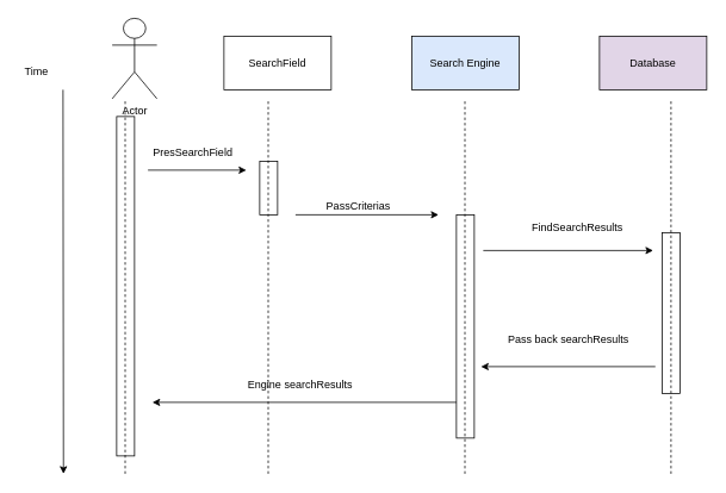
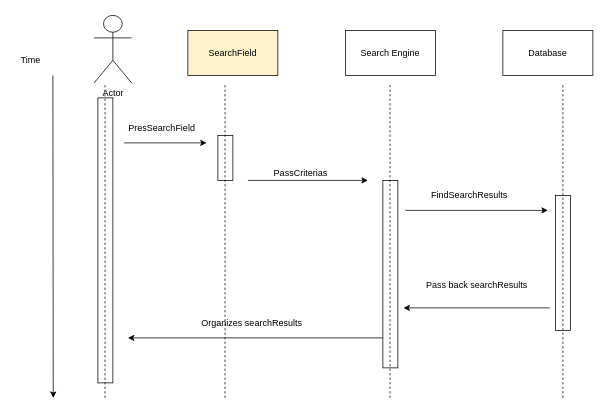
- <mxCell id="5" value="SearchField" style="rounded=0;whiteSpace=wrap;html=1;" vertex="1" parent="1"><mxGeometry x="250" y="40" width="120" height="60" as="geometry" /></mxCell>
+ <mxCell id="5" value="SearchField" style="rounded=0;whiteSpace=wrap;html=1;fillColor=#fff2cc;" vertex="1" parent="1"><mxGeometry x="250" y="40" width="120" height="60" as="geometry" /></mxCell>
- <mxCell id="6" value="Search Engine" style="rounded=0;whiteSpace=wrap;html=1;fillColor=#dae8fc;" vertex="1" parent="1"><mxGeometry x="460" y="40" width="120" height="60" as="geometry" /></mxCell>
+ <mxCell id="6" value="Search Engine" style="rounded=0;whiteSpace=wrap;html=1;" vertex="1" parent="1"><mxGeometry x="460" y="40" width="120" height="60" as="geometry" /></mxCell>
- <mxCell id="7" value="Database" style="rounded=0;whiteSpace=wrap;html=1;fillColor=#e1d5e7;" vertex="1" parent="1"><mxGeometry x="670" y="40" width="120" height="60" as="geometry" /></mxCell>
+ <mxCell id="7" value="Database" style="rounded=0;whiteSpace=wrap;html=1;" vertex="1" parent="1"><mxGeometry x="670" y="40" width="120" height="60" as="geometry" /></mxCell>
- <mxCell id="17" value="FindSearchResults" style="text;html=1;align=center;verticalAlign=middle;resizable=0;points=[];autosize=1;strokeColor=none;fillColor=none;" vertex="1" parent="1"><mxGeometry x="590" y="245" width="110" height="20" as="geometry" /></mxCell>
+ <mxCell id="17" value="FindSearchResults" style="text;html=1;align=center;verticalAlign=middle;resizable=0;points=[];autosize=1;strokeColor=none;fillColor=none;" vertex="1" parent="1"><mxGeometry x="570" y="250" width="110" height="20" as="geometry" /></mxCell>
- <mxCell id="21" value="Engine searchResults" style="text;html=1;align=center;verticalAlign=middle;resizable=0;points=[];autosize=1;strokeColor=none;fillColor=none;" vertex="1" parent="1"><mxGeometry x="260" y="420" width="150" height="20" as="geometry" /></mxCell>
+ <mxCell id="21" value="Organizes searchResults" style="text;html=1;align=center;verticalAlign=middle;resizable=0;points=[];autosize=1;strokeColor=none;fillColor=none;" vertex="1" parent="1"><mxGeometry x="260" y="420" width="150" height="20" as="geometry" /></mxCell>
